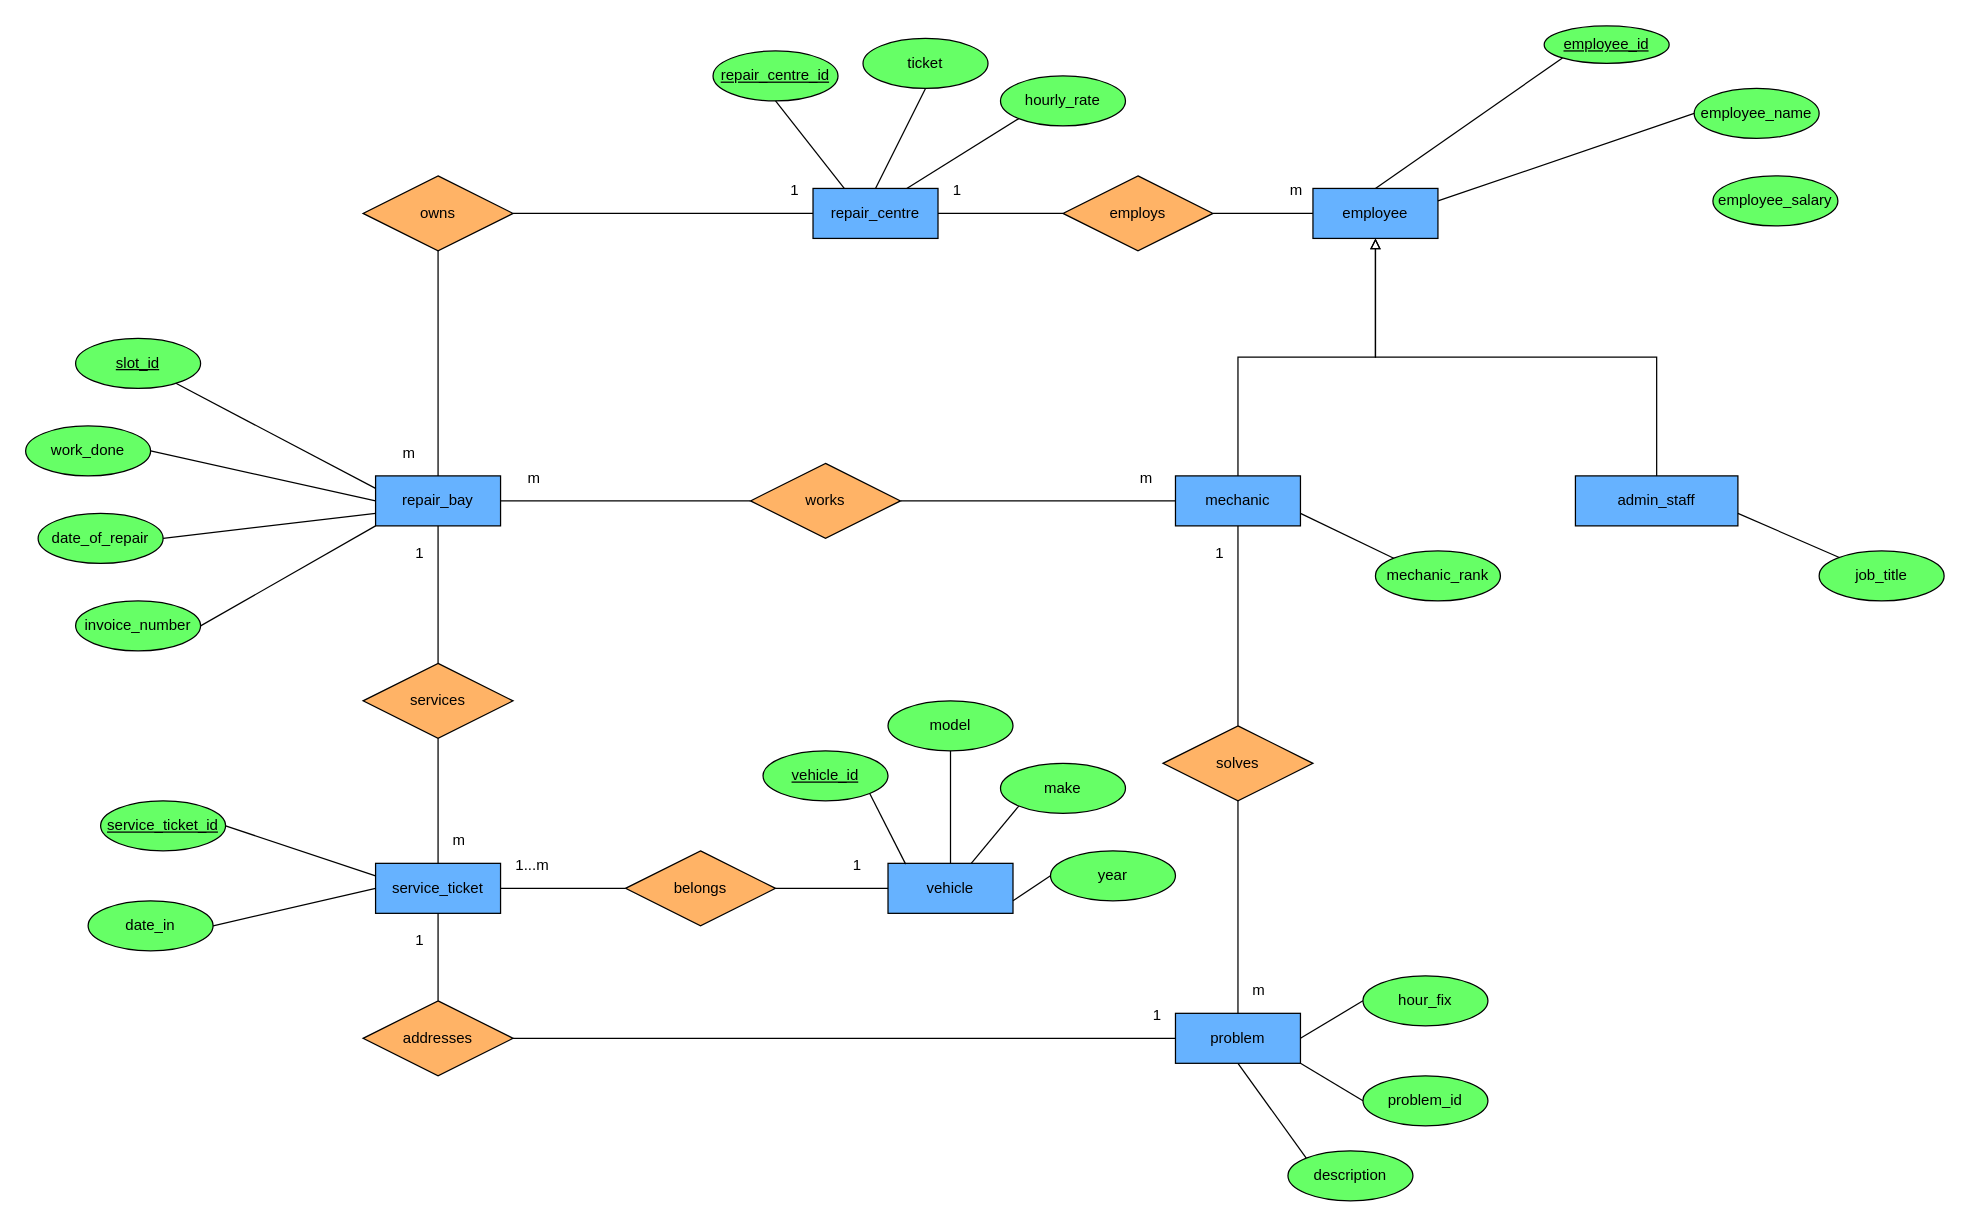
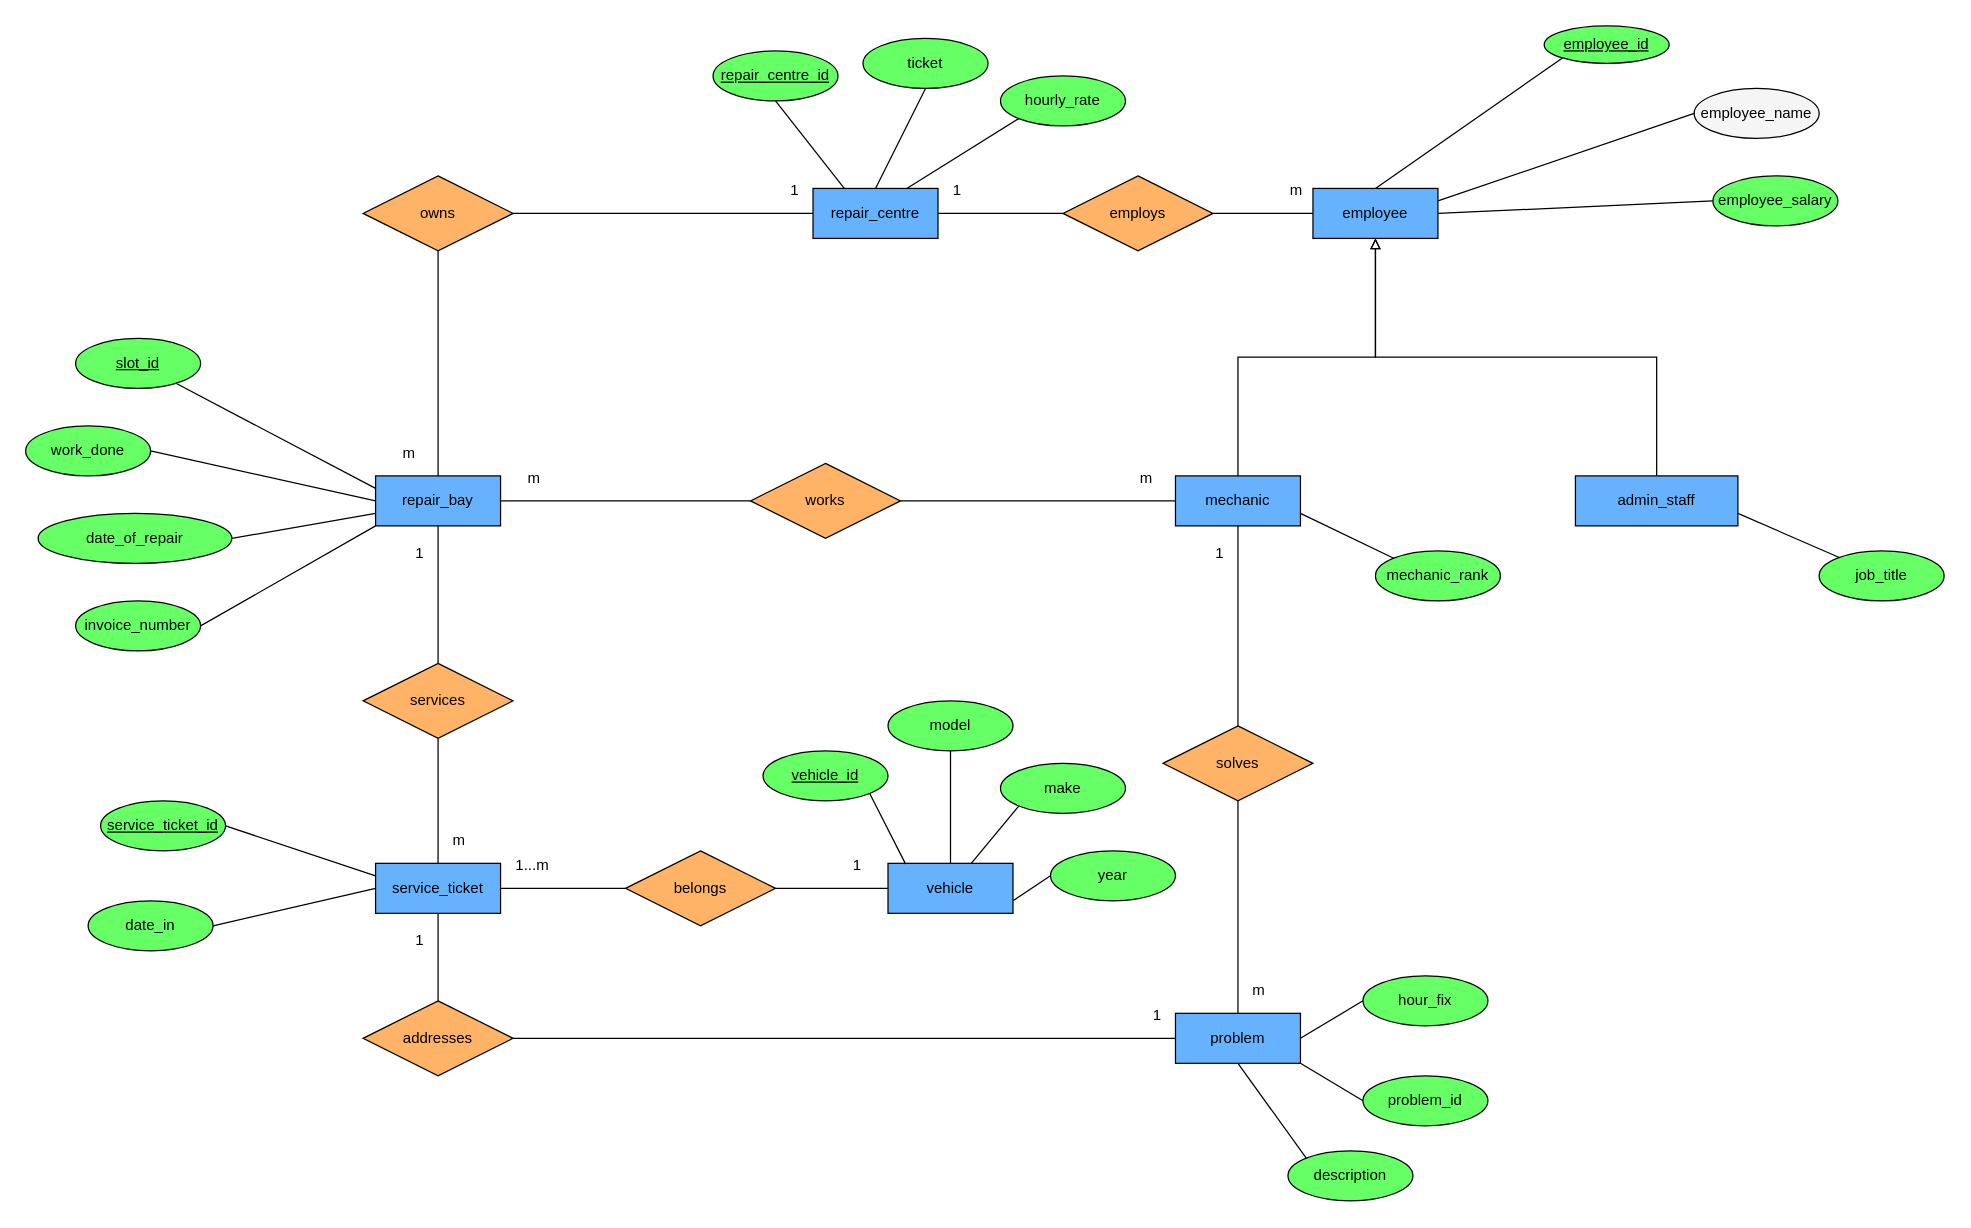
- <mxCell id="48" value="employee_name" style="ellipse;whiteSpace=wrap;html=1;align=center;fillColor=#66FF66;" vertex="1" parent="1"><mxGeometry x="1355" y="70" width="100" height="40" as="geometry" /></mxCell>
+ <mxCell id="48" value="employee_name" style="ellipse;whiteSpace=wrap;html=1;align=center;fillColor=#f5f5f5;" vertex="1" parent="1"><mxGeometry x="1355" y="70" width="100" height="40" as="geometry" /></mxCell>
+ <mxCell id="54" value="" style="endArrow=none;html=1;rounded=0;exitX=1;exitY=0.5;exitDx=0;exitDy=0;entryX=0;entryY=0.5;entryDx=0;entryDy=0;" edge="1" parent="1" source="9" target="47"><mxGeometry relative="1" as="geometry"><mxPoint x="1255" y="160" as="sourcePoint" /><mxPoint x="1365" y="100" as="targetPoint" /></mxGeometry></mxCell>
- <mxCell id="79" value="date_of_repair" style="ellipse;whiteSpace=wrap;html=1;align=center;fillColor=#66FF66;" vertex="1" parent="1"><mxGeometry x="30" y="410" width="100" height="40" as="geometry" /></mxCell>
+ <mxCell id="79" value="date_of_repair" style="ellipse;whiteSpace=wrap;html=1;align=center;fillColor=#66FF66;" vertex="1" parent="1"><mxGeometry x="30" y="410" width="155" height="40" as="geometry" /></mxCell>
